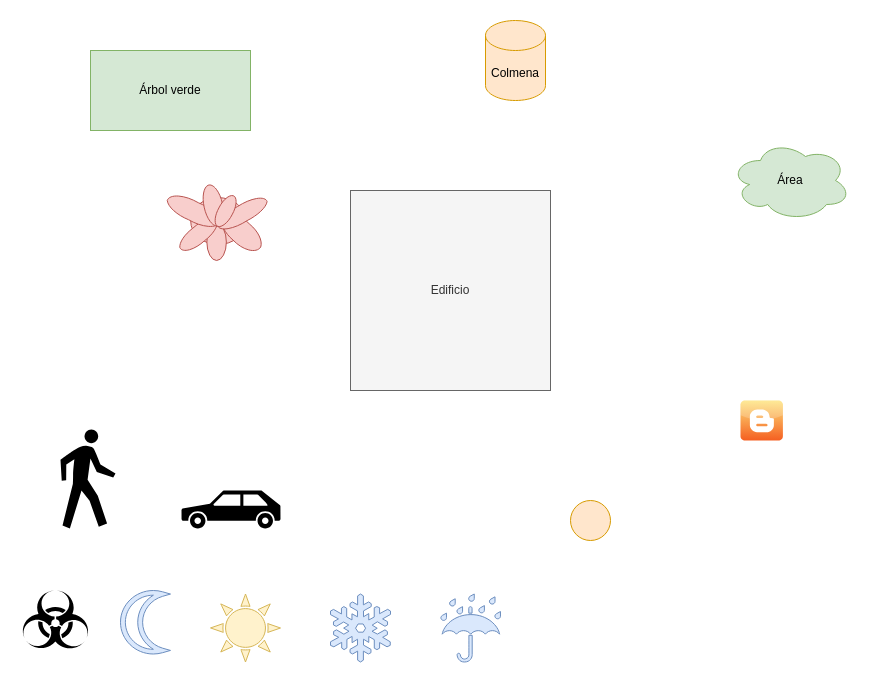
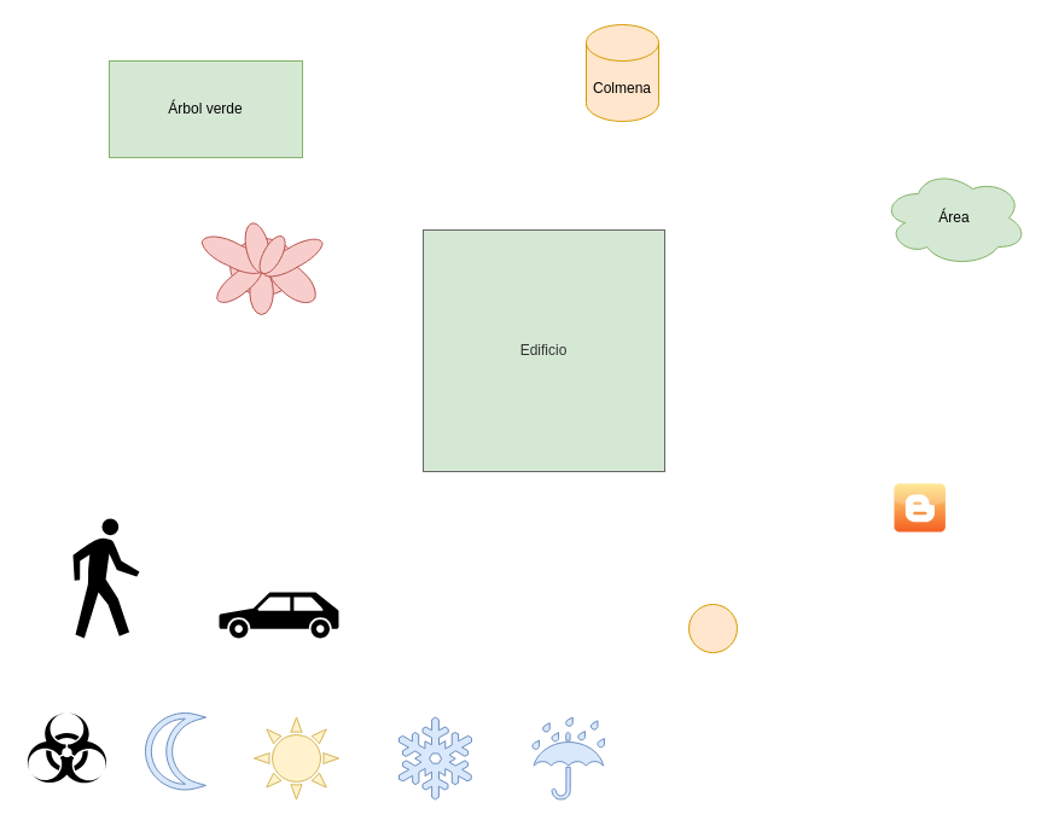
- <mxCell id="13" value="Edificio" style="rounded=0;whiteSpace=wrap;html=1;fillColor=#f5f5f5;fontColor=#333333;strokeColor=#666666;" parent="1" vertex="1"><mxGeometry x="350" y="190" width="200" height="200" as="geometry" /></mxCell>
+ <mxCell id="13" value="Edificio" style="rounded=0;whiteSpace=wrap;html=1;fillColor=#d5e8d4;fontColor=#333333;strokeColor=#666666;" parent="1" vertex="1"><mxGeometry x="350" y="190" width="200" height="200" as="geometry" /></mxCell>
